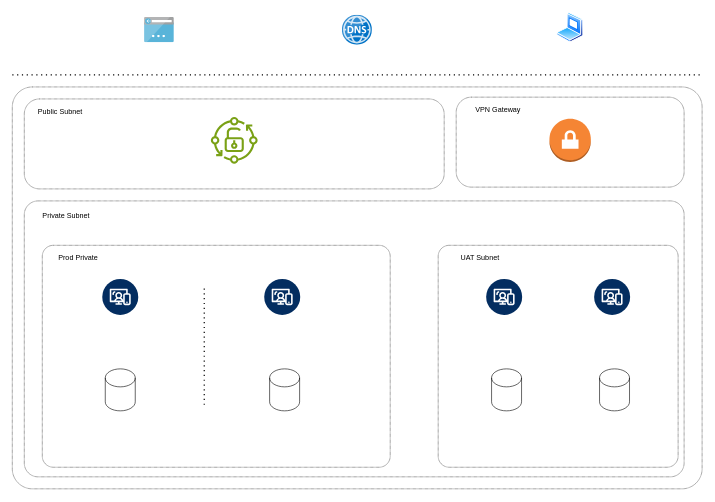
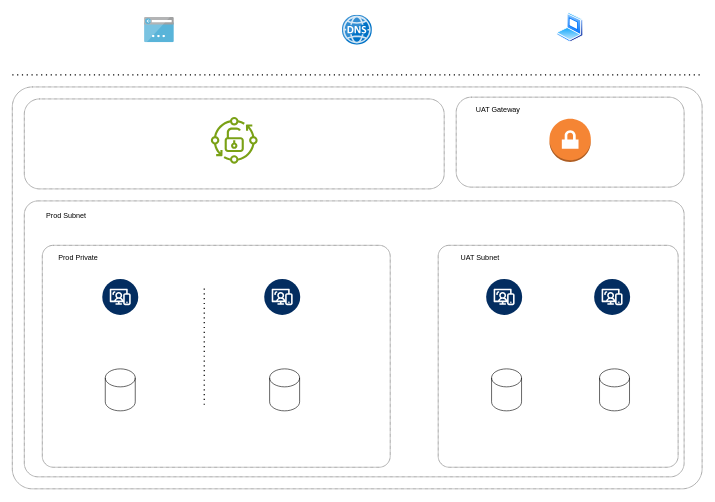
- <mxCell id="27" value="VPN Gateway" style="text;html=1;align=center;verticalAlign=middle;whiteSpace=wrap;rounded=0;" vertex="1" parent="1"><mxGeometry x="770" y="167" width="120" height="30" as="geometry" /></mxCell>
+ <mxCell id="27" value="UAT Gateway" style="text;html=1;align=center;verticalAlign=middle;whiteSpace=wrap;rounded=0;" vertex="1" parent="1"><mxGeometry x="770" y="167" width="120" height="30" as="geometry" /></mxCell>
- <mxCell id="18" value="Public Subnet" style="text;html=1;align=center;verticalAlign=middle;whiteSpace=wrap;rounded=0;" vertex="1" parent="1"><mxGeometry x="40" y="170" width="120" height="30" as="geometry" /></mxCell>
- <mxCell id="19" value="Private Subnet" style="text;html=1;align=center;verticalAlign=middle;whiteSpace=wrap;rounded=0;" vertex="1" parent="1"><mxGeometry x="50" y="344" width="120" height="30" as="geometry" /></mxCell>
+ <mxCell id="19" value="Prod Subnet" style="text;html=1;align=center;verticalAlign=middle;whiteSpace=wrap;rounded=0;" vertex="1" parent="1"><mxGeometry x="50" y="344" width="120" height="30" as="geometry" /></mxCell>
